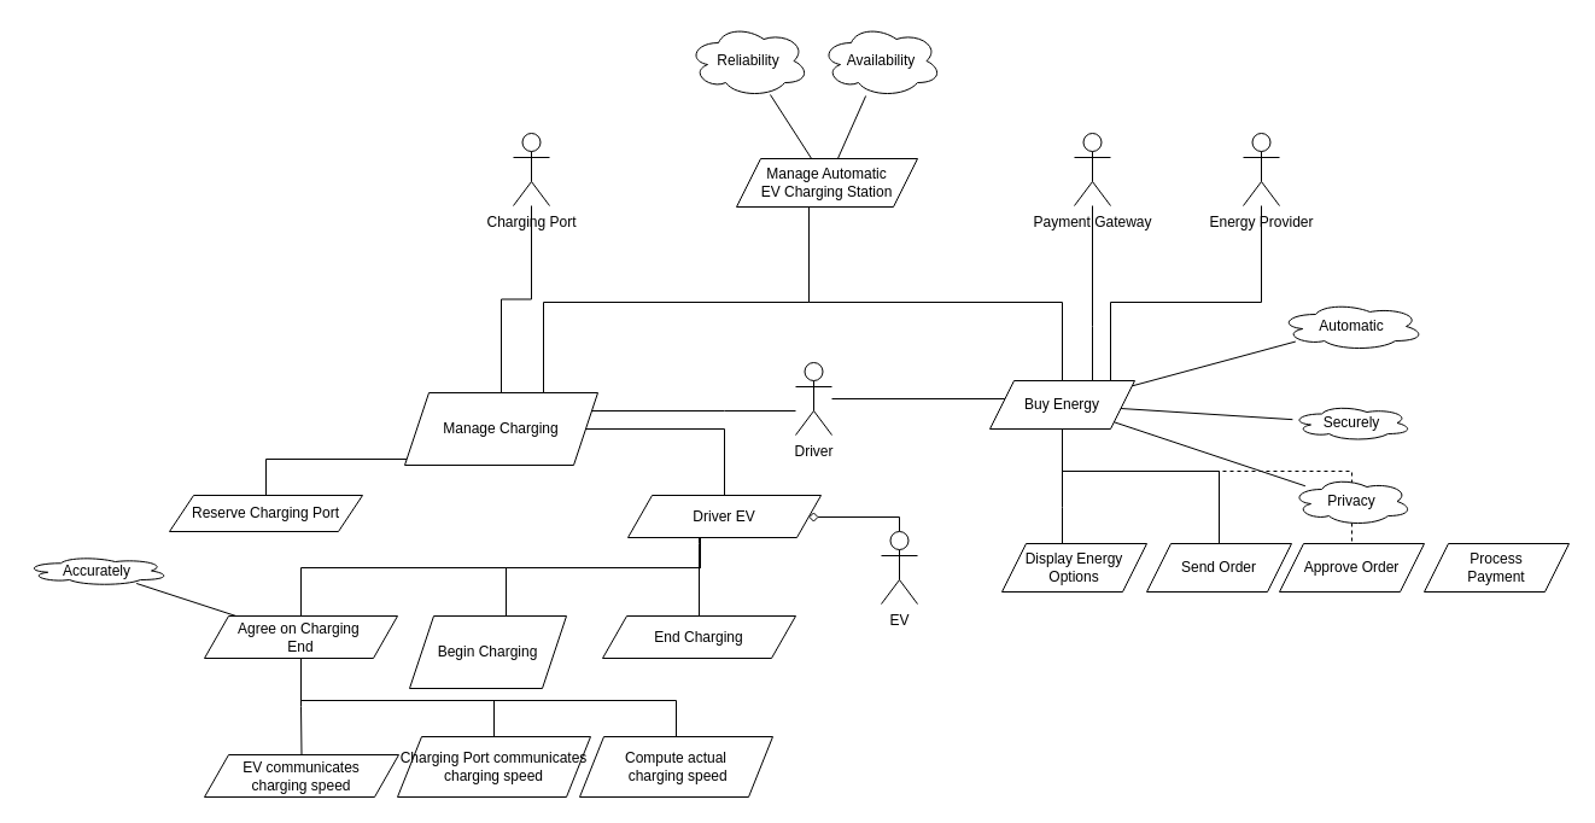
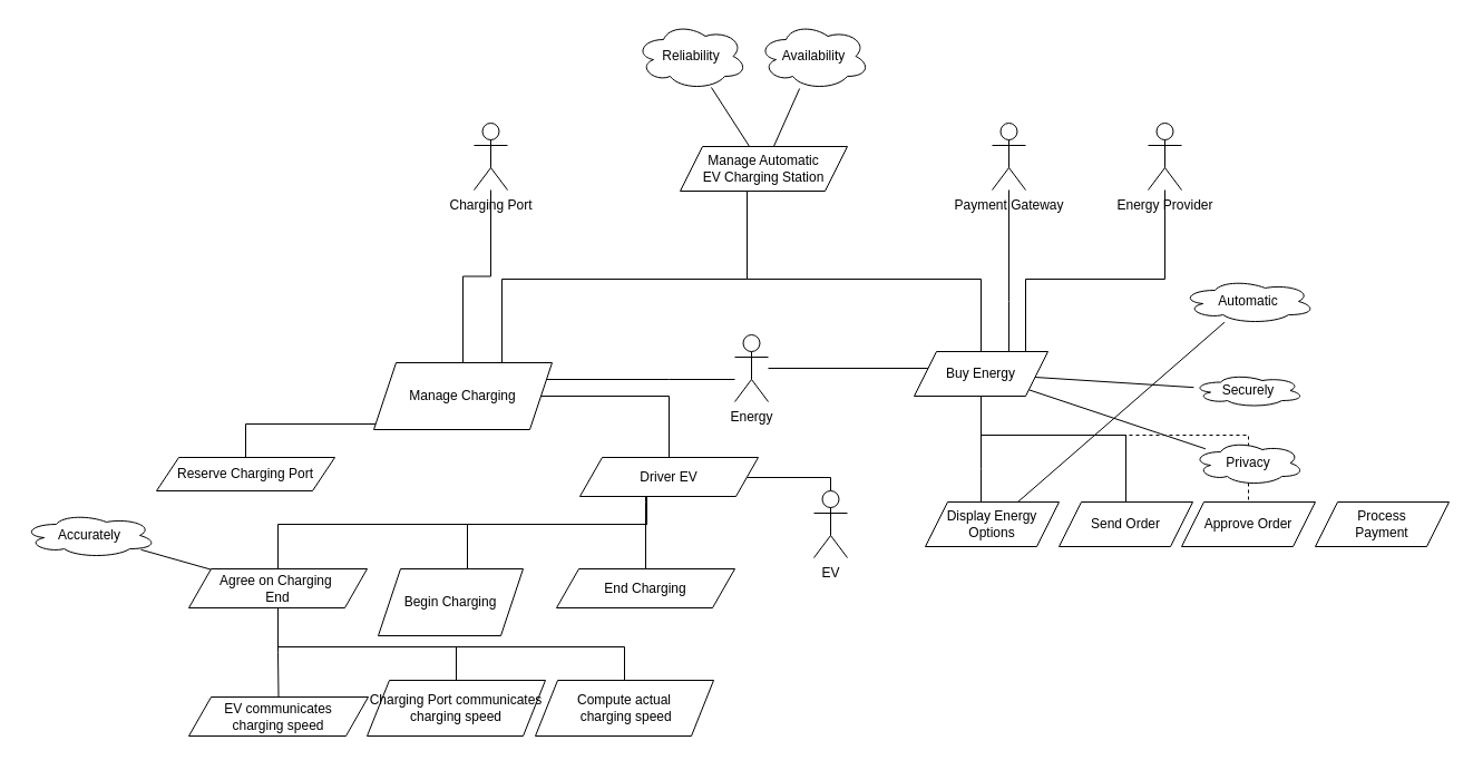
- <mxCell id="46" style="edgeStyle=none;rounded=0;orthogonalLoop=1;jettySize=auto;html=1;endArrow=none;endFill=0;strokeColor=default;" parent="1" source="47" target="14" edge="1"><mxGeometry relative="1" as="geometry" /></mxCell>
+ <mxCell id="46" style="edgeStyle=none;rounded=0;orthogonalLoop=1;jettySize=auto;html=1;endArrow=none;endFill=0;strokeColor=default;" parent="1" source="47" target="26" edge="1"><mxGeometry relative="1" as="geometry" /></mxCell>
- <mxCell id="19" value="Driver" style="shape=umlActor;verticalLabelPosition=bottom;verticalAlign=top;html=1;outlineConnect=0;" parent="1" vertex="1"><mxGeometry x="659" y="300" width="30" height="60" as="geometry" /></mxCell>
+ <mxCell id="19" value="Energy" style="shape=umlActor;verticalLabelPosition=bottom;verticalAlign=top;html=1;outlineConnect=0;" parent="1" vertex="1"><mxGeometry x="659" y="300" width="30" height="60" as="geometry" /></mxCell>
- <mxCell id="20" style="edgeStyle=orthogonalEdgeStyle;rounded=0;orthogonalLoop=1;jettySize=auto;html=1;endArrow=diamond;endFill=0;strokeColor=default;" parent="1" source="21" target="31" edge="1"><mxGeometry relative="1" as="geometry"><Array as="points"><mxPoint x="745" y="428" /></Array></mxGeometry></mxCell>
+ <mxCell id="20" style="edgeStyle=orthogonalEdgeStyle;rounded=0;orthogonalLoop=1;jettySize=auto;html=1;endArrow=none;endFill=0;strokeColor=default;" parent="1" source="21" target="31" edge="1"><mxGeometry relative="1" as="geometry"><Array as="points"><mxPoint x="745" y="428" /></Array></mxGeometry></mxCell>
- <mxCell id="52" value="Accurately" style="ellipse;shape=cloud;whiteSpace=wrap;html=1;" parent="1" vertex="1"><mxGeometry x="20" y="460" width="120" height="25" as="geometry" /></mxCell>
+ <mxCell id="52" value="Accurately" style="ellipse;shape=cloud;whiteSpace=wrap;html=1;" parent="1" vertex="1"><mxGeometry x="20" y="460" width="120" height="40" as="geometry" /></mxCell>
